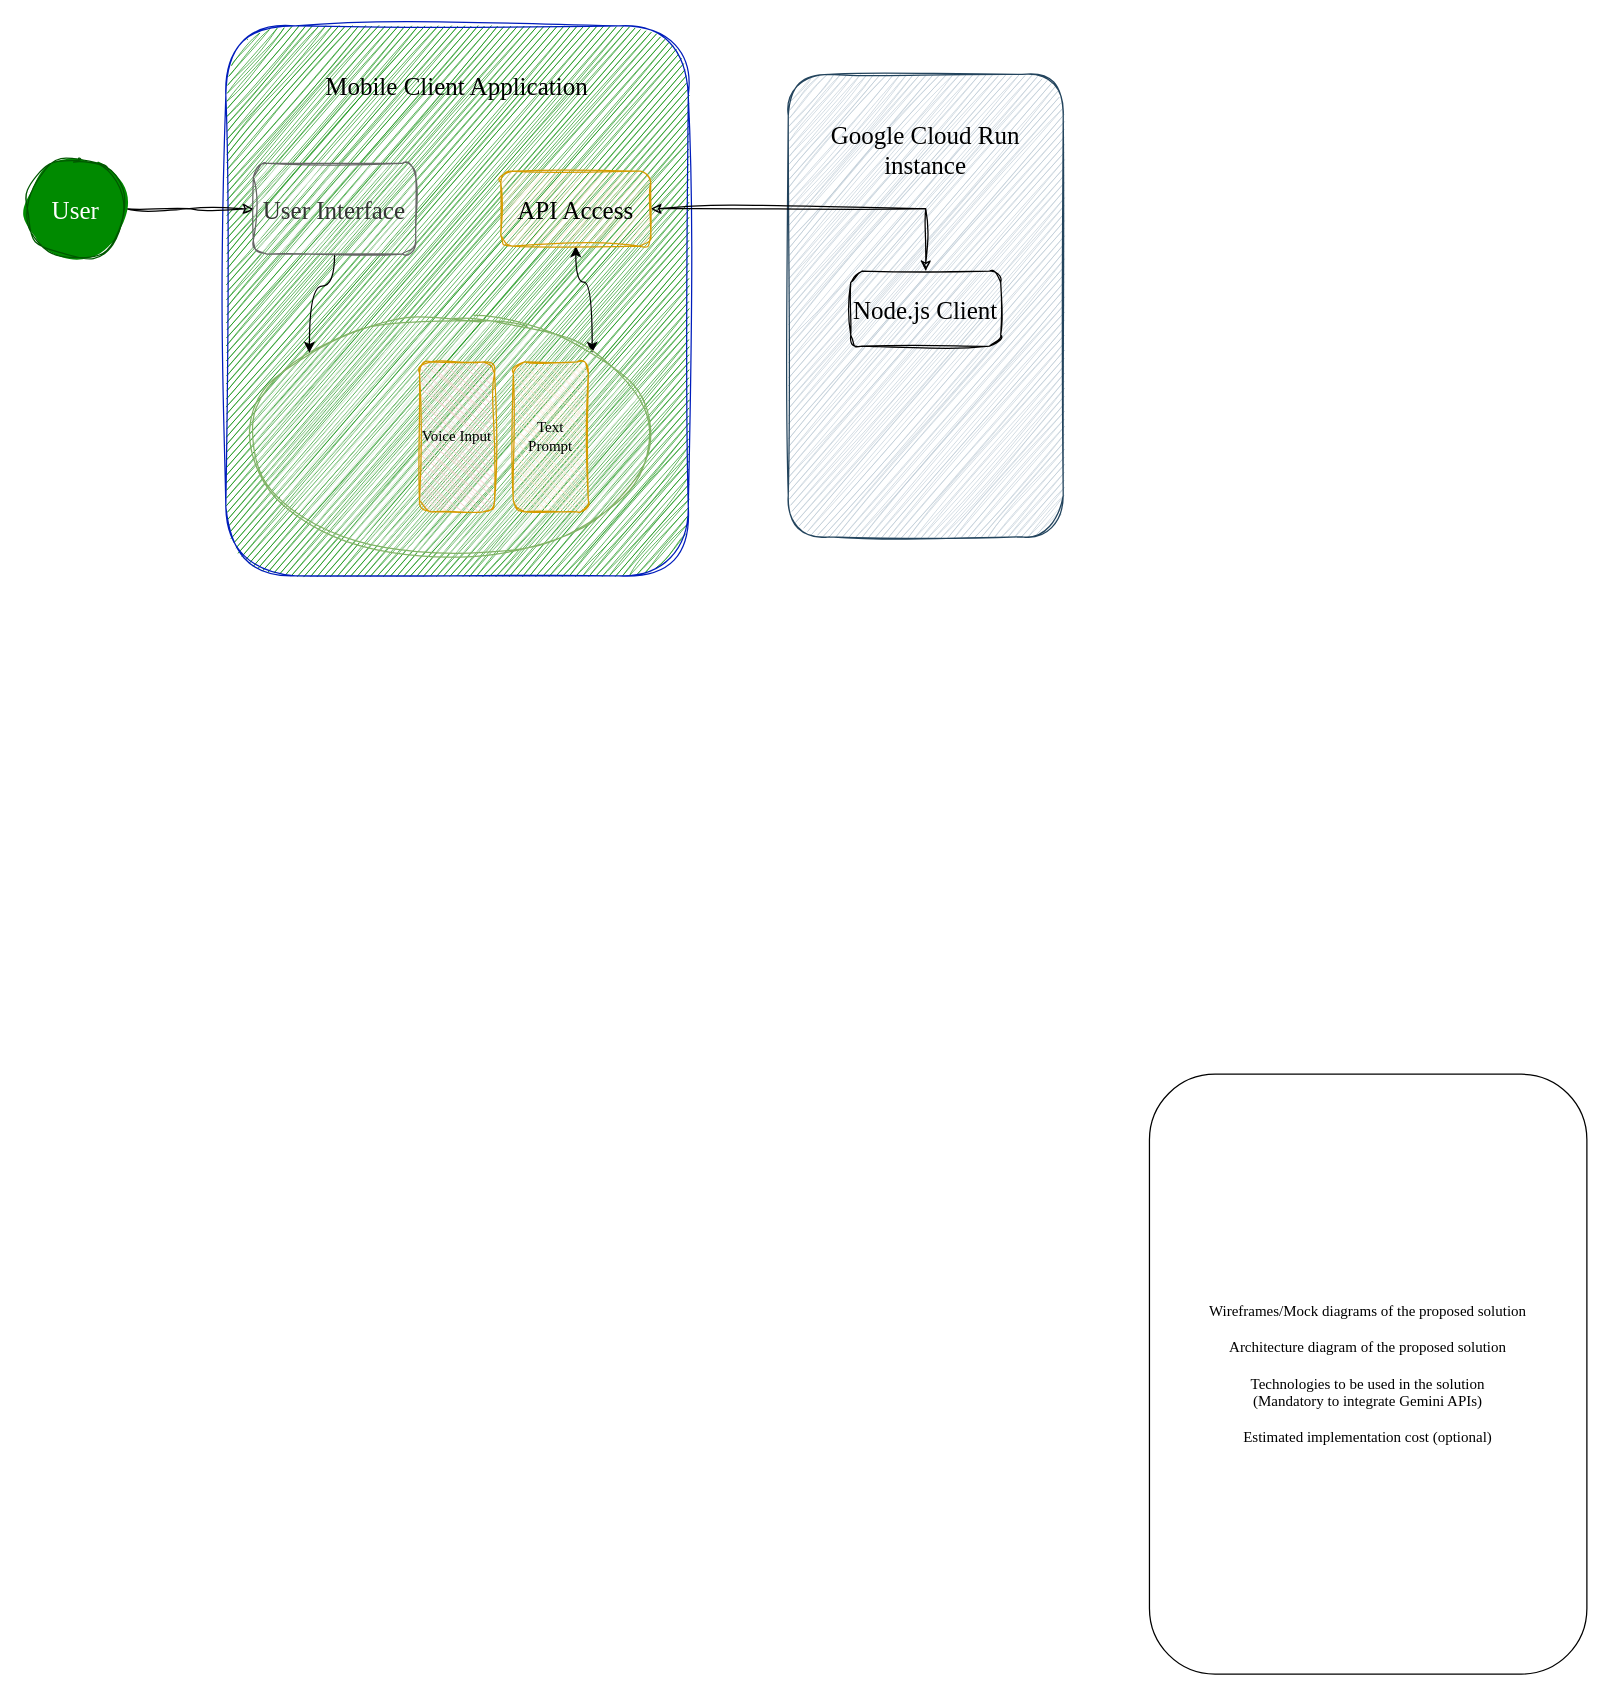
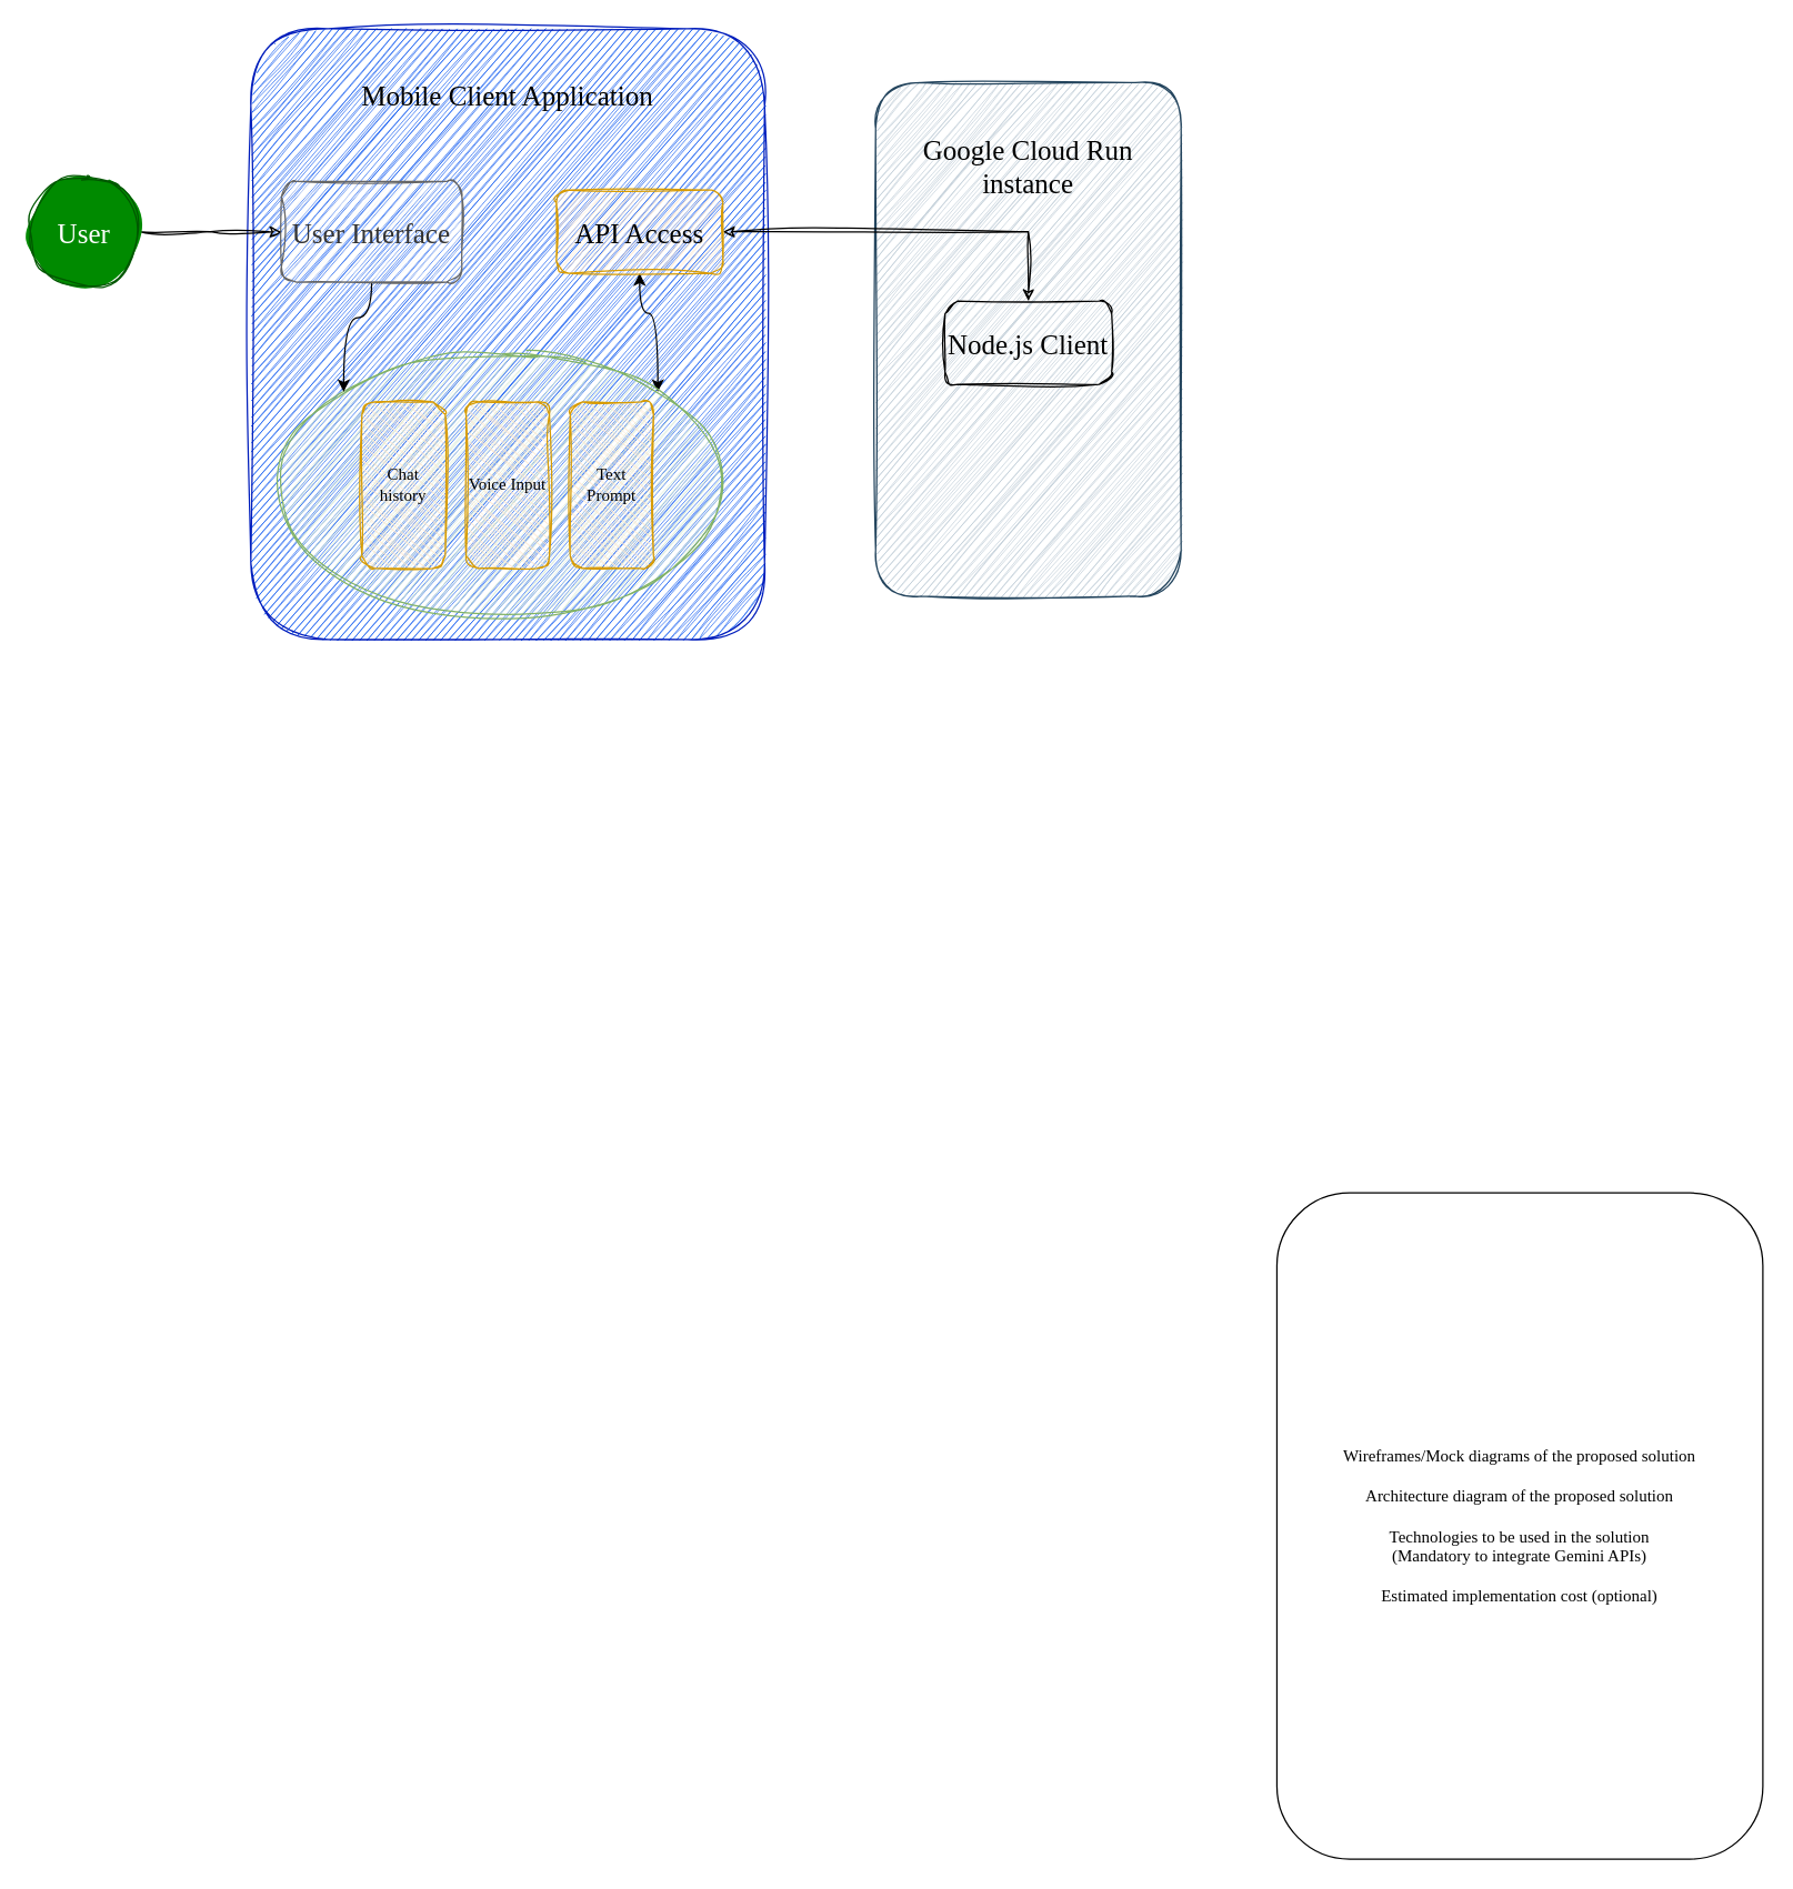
- <mxCell id="2" value="&lt;div&gt;Mobile Client Application&lt;/div&gt;" style="rounded=1;whiteSpace=wrap;html=1;fillColor=#008a00;fontColor=default;strokeColor=#001DBC;fontSize=20;sketch=1;curveFitting=1;jiggle=2;fontFamily=Georgia;verticalAlign=top;horizontal=1;spacingTop=30;" vertex="1" parent="1"><mxGeometry x="180" y="20.25" width="370" height="440" as="geometry" /></mxCell>
+ <mxCell id="2" value="&lt;div&gt;Mobile Client Application&lt;/div&gt;" style="rounded=1;whiteSpace=wrap;html=1;fillColor=#0050ef;fontColor=default;strokeColor=#001DBC;fontSize=20;sketch=1;curveFitting=1;jiggle=2;fontFamily=Georgia;verticalAlign=top;horizontal=1;spacingTop=30;" vertex="1" parent="1"><mxGeometry x="180" y="20.25" width="370" height="440" as="geometry" /></mxCell>
+ <mxCell id="14" value="Chat history" style="rounded=1;whiteSpace=wrap;html=1;strokeColor=#d79b00;align=center;verticalAlign=middle;fontFamily=Georgia;fontSize=12;labelBorderColor=none;labelBackgroundColor=none;resizable=0;fillColor=#ffe6cc;direction=south;sketch=1;curveFitting=1;jiggle=2;" vertex="1" parent="1"><mxGeometry x="260" y="289" width="60" height="120" as="geometry" /></mxCell>
- <mxCell id="15" value="Voice Input" style="rounded=1;whiteSpace=wrap;html=1;strokeColor=#d79b00;align=center;verticalAlign=middle;fontFamily=Georgia;fontSize=12;labelBorderColor=none;labelBackgroundColor=none;resizable=0;fillColor=#f8cecc;direction=south;sketch=1;curveFitting=1;jiggle=2;" vertex="1" parent="1"><mxGeometry x="335" y="289" width="60" height="120" as="geometry" /></mxCell>
+ <mxCell id="15" value="Voice Input" style="rounded=1;whiteSpace=wrap;html=1;strokeColor=#d79b00;align=center;verticalAlign=middle;fontFamily=Georgia;fontSize=12;labelBorderColor=none;labelBackgroundColor=none;resizable=0;fillColor=#ffe6cc;direction=south;sketch=1;curveFitting=1;jiggle=2;" vertex="1" parent="1"><mxGeometry x="335" y="289" width="60" height="120" as="geometry" /></mxCell>
